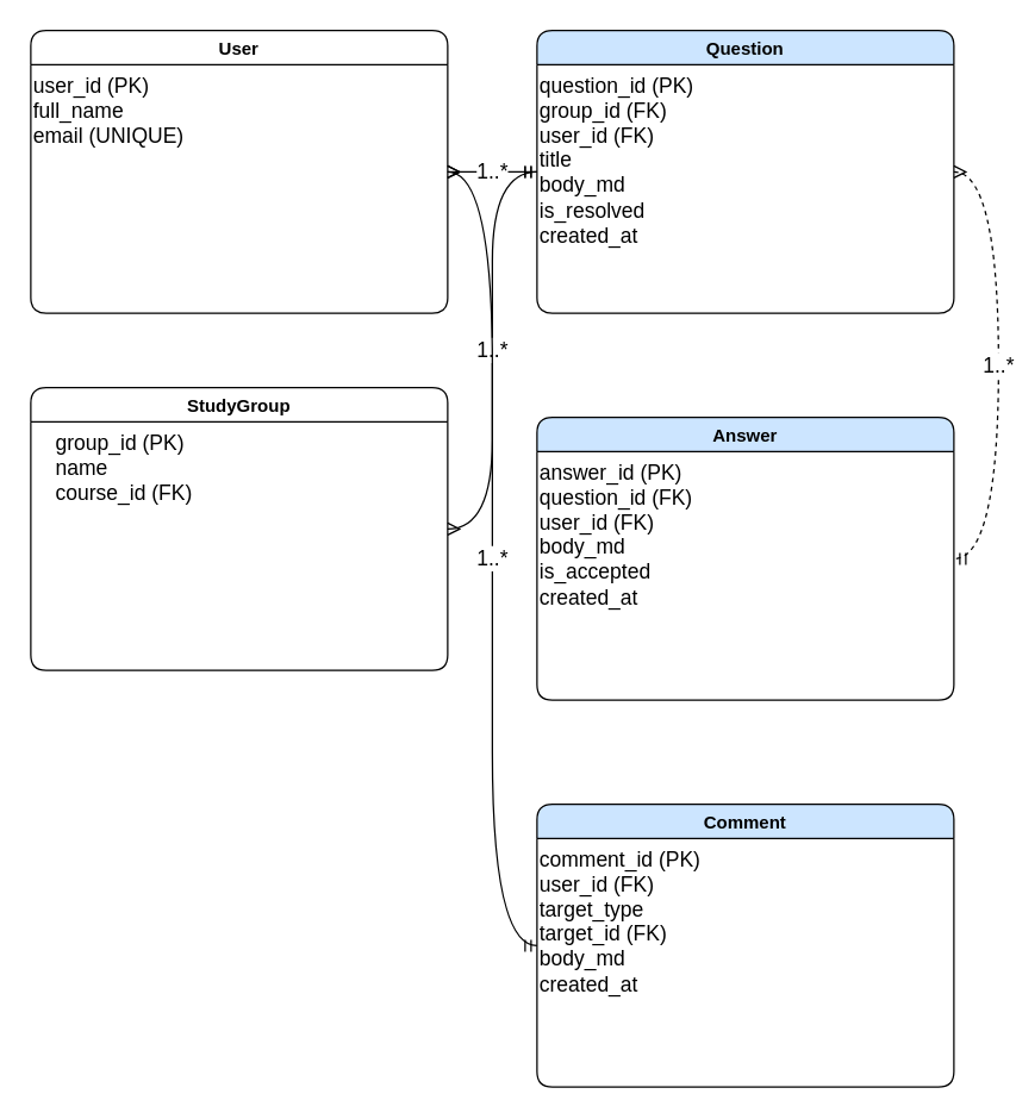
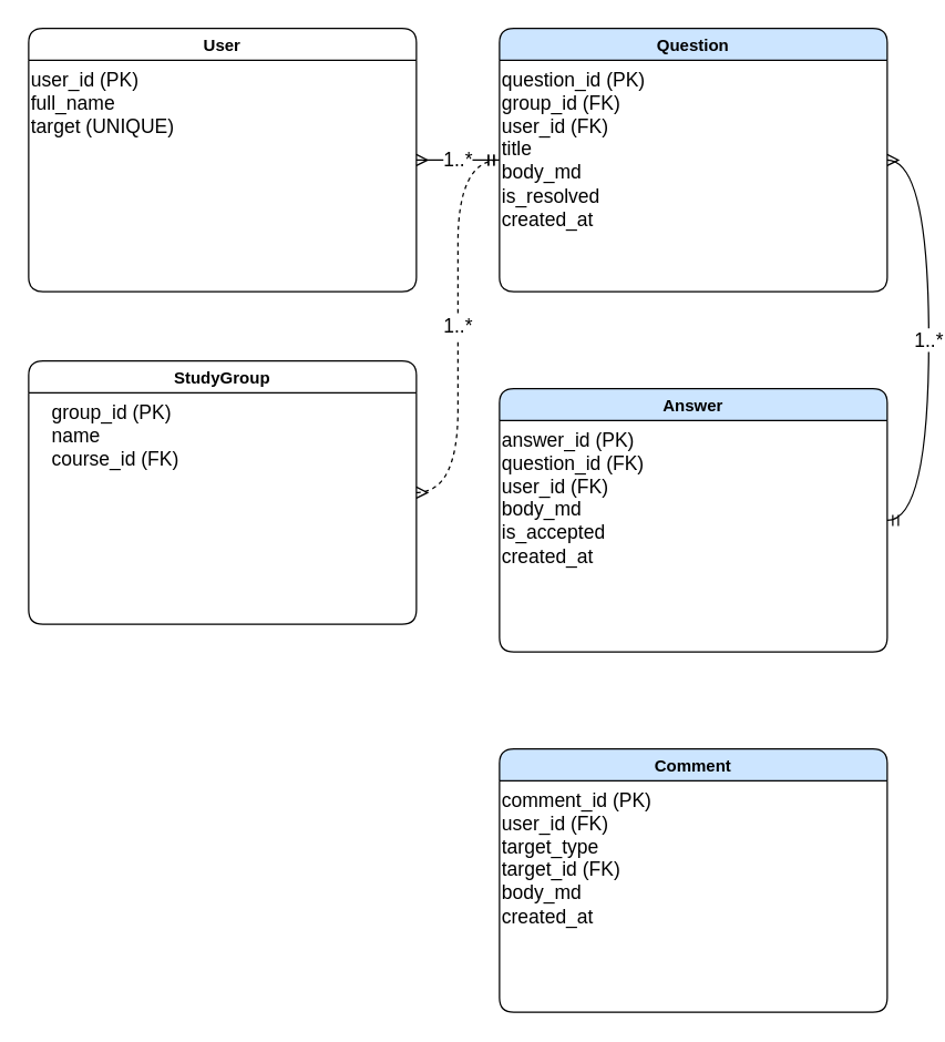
- <mxCell id="3" value="&lt;div&gt;user_id (PK)&lt;/div&gt;&lt;div&gt;full_name&lt;/div&gt;&lt;div&gt;email (UNIQUE)&lt;/div&gt;" style="text;html=1;align=left;verticalAlign=top;resizable=0;points=[];autosize=1;strokeColor=none;fillColor=none;fontSize=14;" parent="2" vertex="1"><mxGeometry y="22" width="260" height="166" as="geometry" /></mxCell>
+ <mxCell id="3" value="&lt;div&gt;user_id (PK)&lt;/div&gt;&lt;div&gt;full_name&lt;/div&gt;&lt;div&gt;target (UNIQUE)&lt;/div&gt;" style="text;html=1;align=left;verticalAlign=top;resizable=0;points=[];autosize=1;strokeColor=none;fillColor=none;fontSize=14;" parent="2" vertex="1"><mxGeometry y="22" width="260" height="166" as="geometry" /></mxCell>
- <mxCell id="12" value="1..*" style="edgeStyle=entityRelationEdgeStyle;html=1;endArrow=ERmandOne;startArrow=ERmany;rounded=0;curved=1;fontSize=14;" parent="1" source="4" target="6" edge="1"><mxGeometry width="100" height="100" relative="1" as="geometry" /></mxCell>
+ <mxCell id="12" value="1..*" style="edgeStyle=entityRelationEdgeStyle;html=1;endArrow=ERmandOne;startArrow=ERmany;rounded=0;curved=1;fontSize=14;dashed=1;" parent="1" source="4" target="6" edge="1"><mxGeometry width="100" height="100" relative="1" as="geometry" /></mxCell>
- <mxCell id="14" value="1..*" style="edgeStyle=entityRelationEdgeStyle;html=1;endArrow=ERmandOne;startArrow=ERmany;rounded=0;curved=1;fontSize=14;dashed=1;" parent="1" source="6" target="8" edge="1"><mxGeometry width="100" height="100" relative="1" as="geometry" /></mxCell>
+ <mxCell id="14" value="1..*" style="edgeStyle=entityRelationEdgeStyle;html=1;endArrow=ERmandOne;startArrow=ERmany;rounded=0;curved=1;fontSize=14;" parent="1" source="6" target="8" edge="1"><mxGeometry width="100" height="100" relative="1" as="geometry" /></mxCell>
- <mxCell id="15" value="1..*" style="edgeStyle=entityRelationEdgeStyle;html=1;endArrow=ERmandOne;startArrow=ERmany;rounded=0;curved=1;fontSize=14;" parent="1" source="2" target="10" edge="1"><mxGeometry width="100" height="100" relative="1" as="geometry" /></mxCell>
